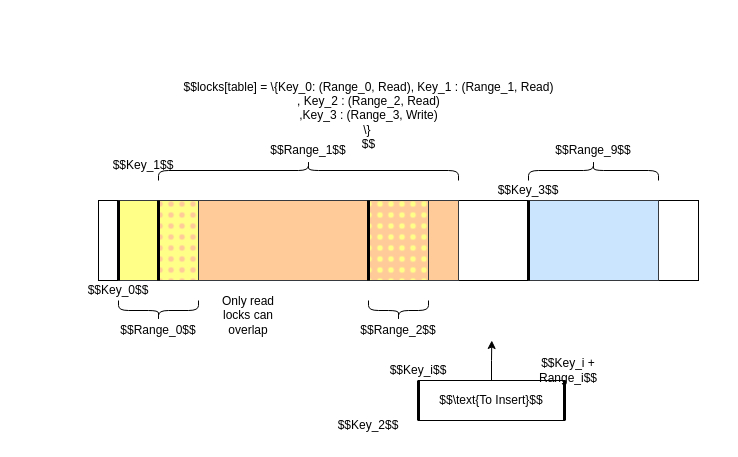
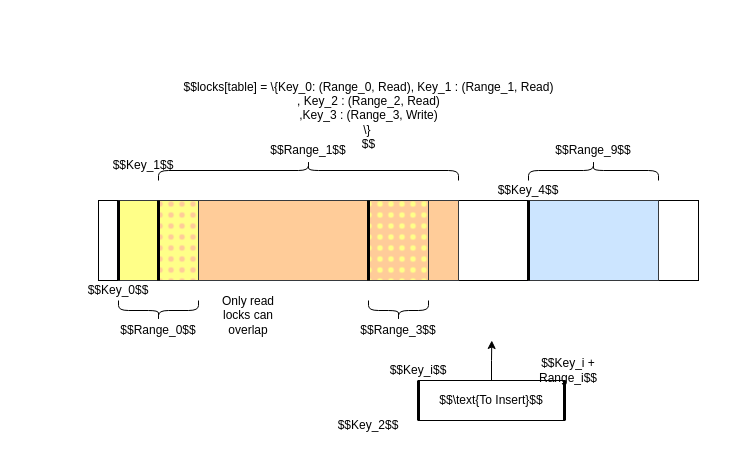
- <mxCell id="14" value="$$Key_3$$" style="text;html=1;strokeColor=none;fillColor=none;align=center;verticalAlign=middle;whiteSpace=wrap;rounded=0;" vertex="1" parent="1"><mxGeometry x="508" y="180" width="40" height="20" as="geometry" /></mxCell>
+ <mxCell id="14" value="$$Key_4$$" style="text;html=1;strokeColor=none;fillColor=none;align=center;verticalAlign=middle;whiteSpace=wrap;rounded=0;" vertex="1" parent="1"><mxGeometry x="508" y="180" width="40" height="20" as="geometry" /></mxCell>
- <mxCell id="9" value="$$Range_2$$" style="text;html=1;strokeColor=none;fillColor=none;align=center;verticalAlign=middle;whiteSpace=wrap;rounded=0;" vertex="1" parent="1"><mxGeometry x="368" y="320" width="60" height="20" as="geometry" /></mxCell>
+ <mxCell id="9" value="$$Range_3$$" style="text;html=1;strokeColor=none;fillColor=none;align=center;verticalAlign=middle;whiteSpace=wrap;rounded=0;" vertex="1" parent="1"><mxGeometry x="368" y="320" width="60" height="20" as="geometry" /></mxCell>
